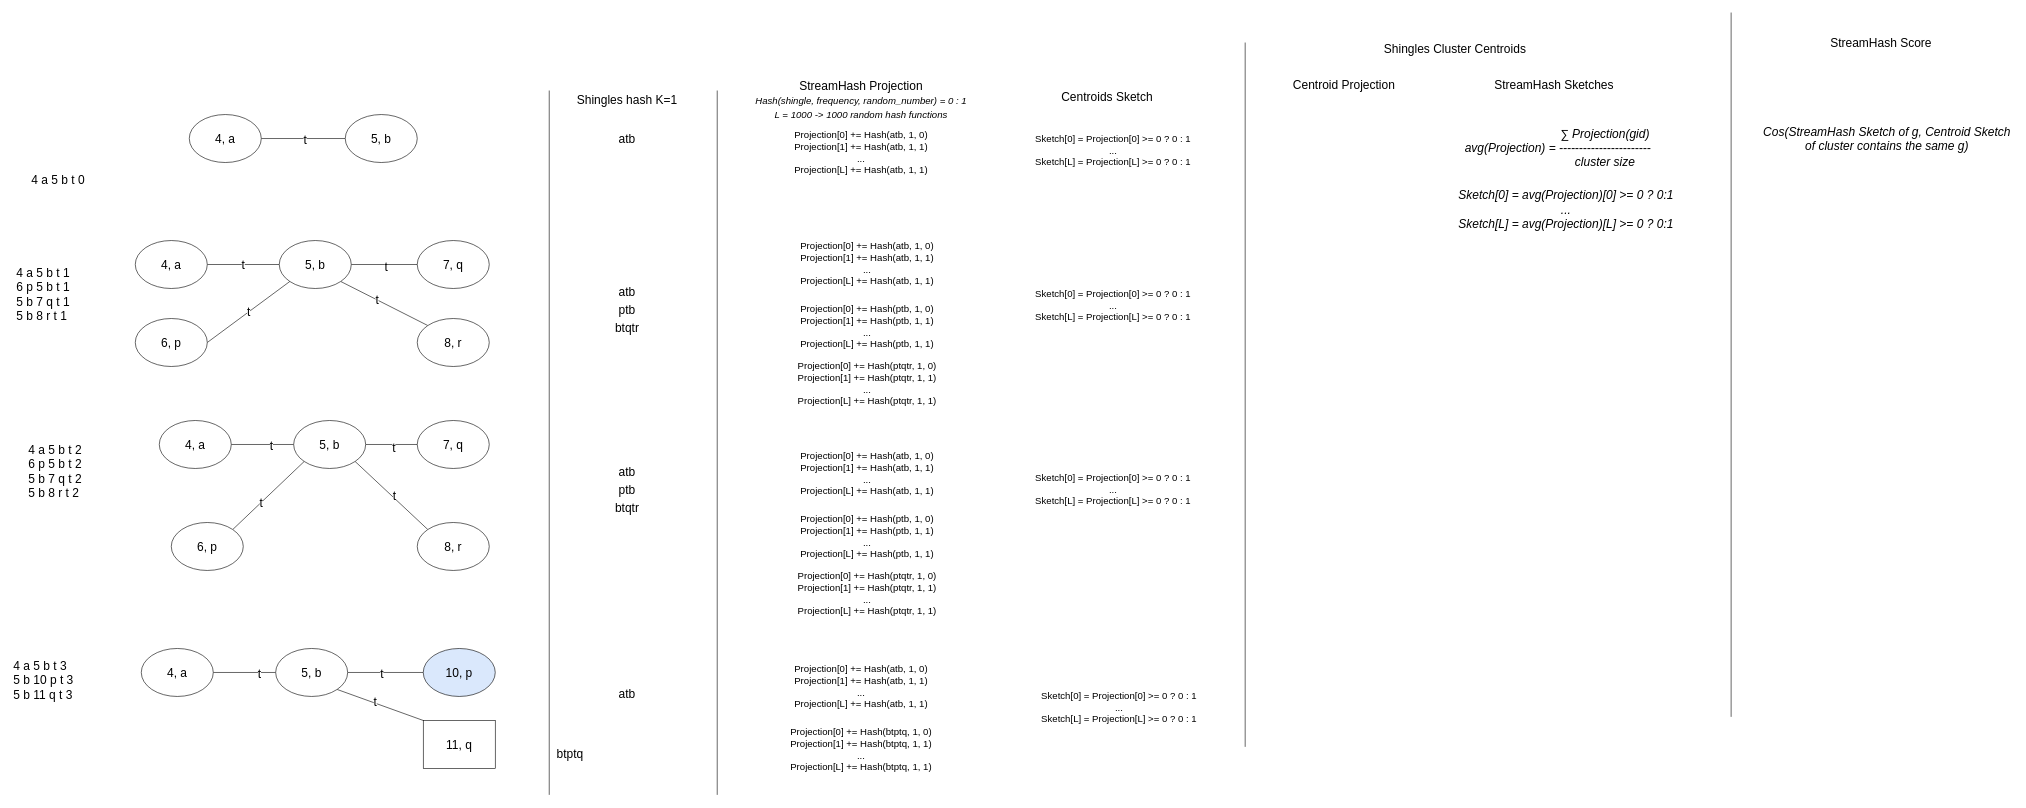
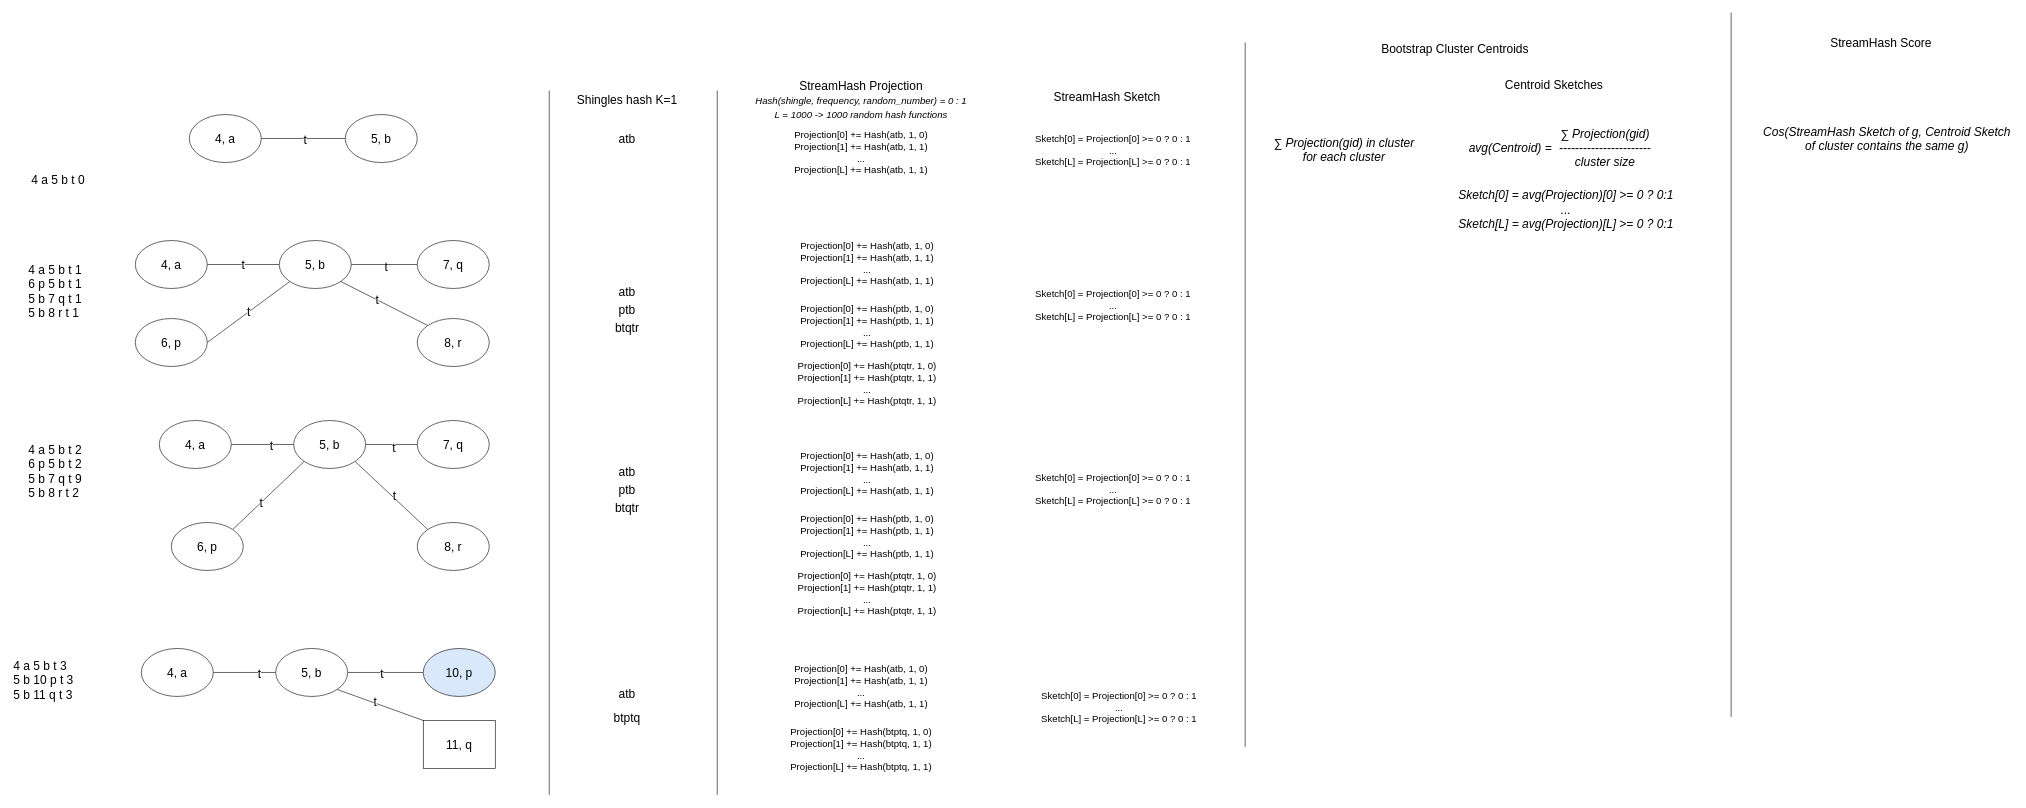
- <mxCell id="72" value="Shingles Cluster Centroids" style="text;html=1;strokeColor=none;fillColor=none;align=center;verticalAlign=middle;whiteSpace=wrap;rounded=0;fontSize=20;" vertex="1" parent="1"><mxGeometry x="2245" y="50" width="360" height="60" as="geometry" /></mxCell>
+ <mxCell id="72" value="Bootstrap Cluster Centroids" style="text;html=1;strokeColor=none;fillColor=none;align=center;verticalAlign=middle;whiteSpace=wrap;rounded=0;fontSize=20;" vertex="1" parent="1"><mxGeometry x="2245" y="50" width="360" height="60" as="geometry" /></mxCell>
- <mxCell id="73" value="Centroid Projection" style="text;html=1;strokeColor=none;fillColor=none;align=center;verticalAlign=middle;whiteSpace=wrap;rounded=0;fontSize=20;" vertex="1" parent="1"><mxGeometry x="2085" y="110" width="310" height="60" as="geometry" /></mxCell>
- <mxCell id="75" value="StreamHash Sketches" style="text;html=1;strokeColor=none;fillColor=none;align=center;verticalAlign=middle;whiteSpace=wrap;rounded=0;fontSize=20;" vertex="1" parent="1"><mxGeometry x="2465" y="110" width="250" height="60" as="geometry" /></mxCell>
+ <mxCell id="75" value="Centroid Sketches" style="text;html=1;strokeColor=none;fillColor=none;align=center;verticalAlign=middle;whiteSpace=wrap;rounded=0;fontSize=20;" vertex="1" parent="1"><mxGeometry x="2465" y="110" width="250" height="60" as="geometry" /></mxCell>
- <mxCell id="58" value="Centroids Sketch" style="text;html=1;strokeColor=none;fillColor=none;align=center;verticalAlign=middle;whiteSpace=wrap;rounded=0;fontSize=20;" vertex="1" parent="1"><mxGeometry x="1665" y="130" width="360" height="60" as="geometry" /></mxCell>
+ <mxCell id="58" value="StreamHash Sketch" style="text;html=1;strokeColor=none;fillColor=none;align=center;verticalAlign=middle;whiteSpace=wrap;rounded=0;fontSize=20;" vertex="1" parent="1"><mxGeometry x="1665" y="130" width="360" height="60" as="geometry" /></mxCell>
- <mxCell id="78" value="&lt;i&gt;avg(Projection) =&amp;nbsp;&lt;br&gt;&lt;/i&gt;" style="text;html=1;strokeColor=none;fillColor=none;align=center;verticalAlign=middle;whiteSpace=wrap;rounded=0;fontSize=20;" vertex="1" parent="1"><mxGeometry x="2415" y="212.5" width="210" height="65" as="geometry" /></mxCell>
+ <mxCell id="78" value="&lt;i&gt;avg(Centroid) =&amp;nbsp;&lt;br&gt;&lt;/i&gt;" style="text;html=1;strokeColor=none;fillColor=none;align=center;verticalAlign=middle;whiteSpace=wrap;rounded=0;fontSize=20;" vertex="1" parent="1"><mxGeometry x="2415" y="212.5" width="210" height="65" as="geometry" /></mxCell>
+ <mxCell id="74" value="&lt;i&gt;∑ Projection(gid) in cluster&lt;br&gt;for each cluster&lt;br&gt;&lt;/i&gt;" style="text;html=1;strokeColor=none;fillColor=none;align=center;verticalAlign=middle;whiteSpace=wrap;rounded=0;fontSize=20;" vertex="1" parent="1"><mxGeometry x="2085" y="215" width="310" height="65" as="geometry" /></mxCell>
- <mxCell id="7" value="4&#09;a&#09;5&#09;b&#09;t&#09;1&#10;6&#09;p&#09;5&#09;b&#09;t&#09;1&#10;5&#09;b&#09;7&#09;q&#09;t&#09;1&#10;5&#09;b&#09;8&#09;r&#09;t&#09;1" style="text;whiteSpace=wrap;html=1;fontSize=20;" vertex="1" parent="1"><mxGeometry x="25" y="435" width="110" height="110" as="geometry" /></mxCell>
+ <mxCell id="7" value="4&#09;a&#09;5&#09;b&#09;t&#09;1&#10;6&#09;p&#09;5&#09;b&#09;t&#09;1&#10;5&#09;b&#09;7&#09;q&#09;t&#09;1&#10;5&#09;b&#09;8&#09;r&#09;t&#09;1" style="text;whiteSpace=wrap;html=1;fontSize=20;" vertex="1" parent="1"><mxGeometry x="45" y="430" width="110" height="110" as="geometry" /></mxCell>
- <mxCell id="19" value="4&#09;a&#09;5&#09;b&#09;t&#09;2&#10;6&#09;p&#09;5&#09;b&#09;t&#09;2&#10;5&#09;b&#09;7&#09;q&#09;t&#09;2&#10;5&#09;b&#09;8&#09;r&#09;t&#09;2" style="text;whiteSpace=wrap;html=1;fontSize=20;" vertex="1" parent="1"><mxGeometry x="45" y="730" width="110" height="110" as="geometry" /></mxCell>
+ <mxCell id="19" value="4&#09;a&#09;5&#09;b&#09;t&#09;2&#10;6&#09;p&#09;5&#09;b&#09;t&#09;2&#10;5&#09;b&#09;7&#09;q&#09;t&#09;9&#10;5&#09;b&#09;8&#09;r&#09;t&#09;2" style="text;whiteSpace=wrap;html=1;fontSize=20;" vertex="1" parent="1"><mxGeometry x="45" y="730" width="110" height="110" as="geometry" /></mxCell>
- <mxCell id="53" value="btptq" style="text;html=1;strokeColor=none;fillColor=none;align=center;verticalAlign=middle;whiteSpace=wrap;rounded=0;fontSize=20;" vertex="1" parent="1"><mxGeometry x="900" y="1240" width="100" height="30" as="geometry" /></mxCell>
+ <mxCell id="53" value="btptq" style="text;html=1;strokeColor=none;fillColor=none;align=center;verticalAlign=middle;whiteSpace=wrap;rounded=0;fontSize=20;" vertex="1" parent="1"><mxGeometry x="995" y="1180" width="100" height="30" as="geometry" /></mxCell>
